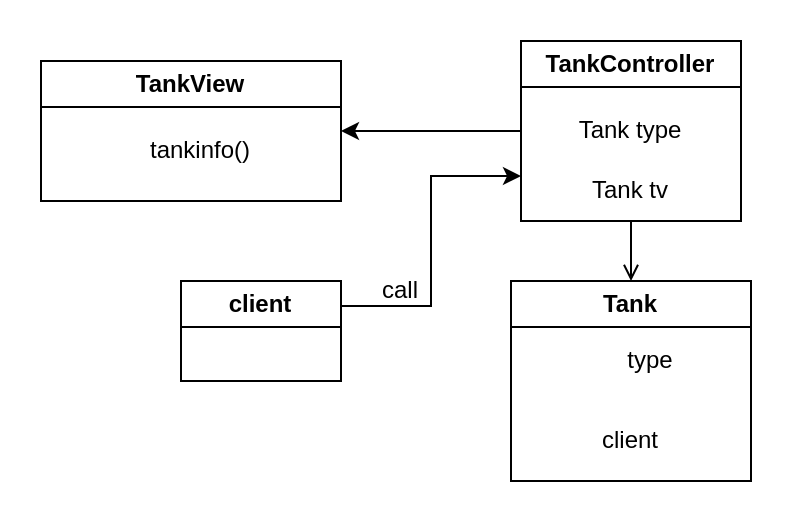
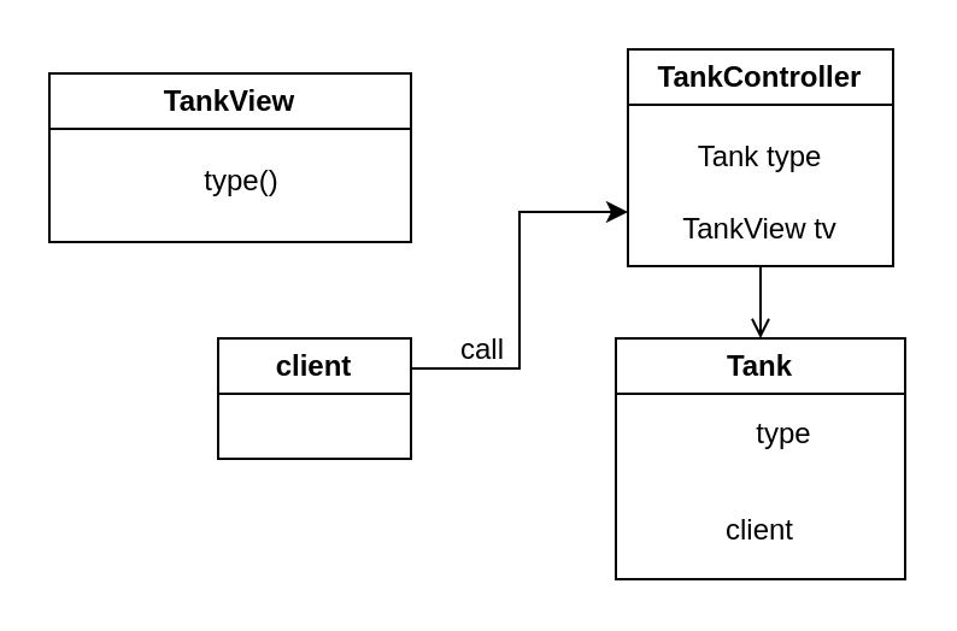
- <mxCell id="2" style="edgeStyle=orthogonalEdgeStyle;rounded=0;orthogonalLoop=1;jettySize=auto;html=1;entryX=1;entryY=0.5;entryDx=0;entryDy=0;" edge="1" parent="1" source="3" target="6"><mxGeometry relative="1" as="geometry" /></mxCell>
- <mxCell id="7" value="tankinfo()" style="text;html=1;strokeColor=none;fillColor=none;align=center;verticalAlign=middle;whiteSpace=wrap;rounded=0;" vertex="1" parent="6"><mxGeometry x="30" y="30" width="100" height="30" as="geometry" /></mxCell>
+ <mxCell id="7" value="type()" style="text;html=1;strokeColor=none;fillColor=none;align=center;verticalAlign=middle;whiteSpace=wrap;rounded=0;" vertex="1" parent="6"><mxGeometry x="30" y="30" width="100" height="30" as="geometry" /></mxCell>
- <mxCell id="5" value="Tank tv" style="text;html=1;strokeColor=none;fillColor=none;align=center;verticalAlign=middle;whiteSpace=wrap;rounded=0;" vertex="1" parent="3"><mxGeometry x="5" y="60" width="100" height="30" as="geometry" /></mxCell>
+ <mxCell id="5" value="TankView tv" style="text;html=1;strokeColor=none;fillColor=none;align=center;verticalAlign=middle;whiteSpace=wrap;rounded=0;" vertex="1" parent="3"><mxGeometry x="5" y="60" width="100" height="30" as="geometry" /></mxCell>
